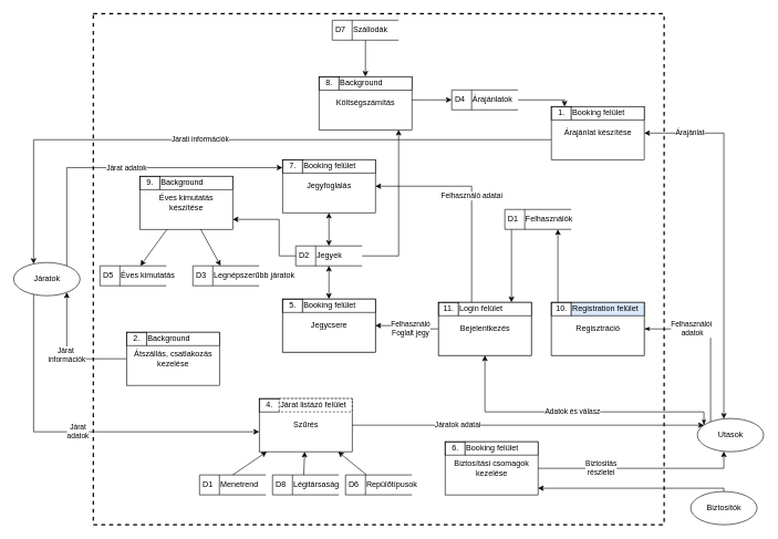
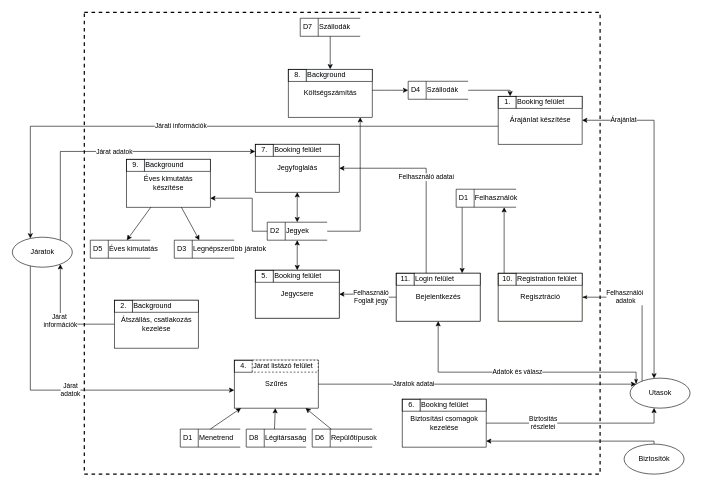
- <mxCell id="37" value="D4&lt;span style=&quot;white-space: pre&quot;&gt;&#09;&lt;/span&gt;Árajánlatok" style="html=1;dashed=0;whitespace=wrap;shape=mxgraph.dfd.dataStoreID;align=left;spacingLeft=3;points=[[0,0],[0.5,0],[1,0],[0,0.5],[1,0.5],[0,1],[0.5,1],[1,1]];" parent="1" vertex="1"><mxGeometry x="680" y="135" width="100" height="30" as="geometry" /></mxCell>
+ <mxCell id="37" value="D4&lt;span style=&quot;white-space: pre&quot;&gt;&#09;&lt;/span&gt;Szállodák" style="html=1;dashed=0;whitespace=wrap;shape=mxgraph.dfd.dataStoreID;align=left;spacingLeft=3;points=[[0,0],[0.5,0],[1,0],[0,0.5],[1,0.5],[0,1],[0.5,1],[1,1]];" parent="1" vertex="1"><mxGeometry x="680" y="135" width="100" height="30" as="geometry" /></mxCell>
- <mxCell id="79" value="Registration felület" style="rounded=0;whiteSpace=wrap;html=1;sketch=0;strokeColor=#000000;align=left;fillColor=#dae8fc;" parent="75" vertex="1"><mxGeometry x="30.0" width="110" height="20" as="geometry" /></mxCell>
+ <mxCell id="79" value="Registration felület" style="rounded=0;whiteSpace=wrap;html=1;sketch=0;strokeColor=#000000;align=left;" parent="75" vertex="1"><mxGeometry x="30.0" width="110" height="20" as="geometry" /></mxCell>
